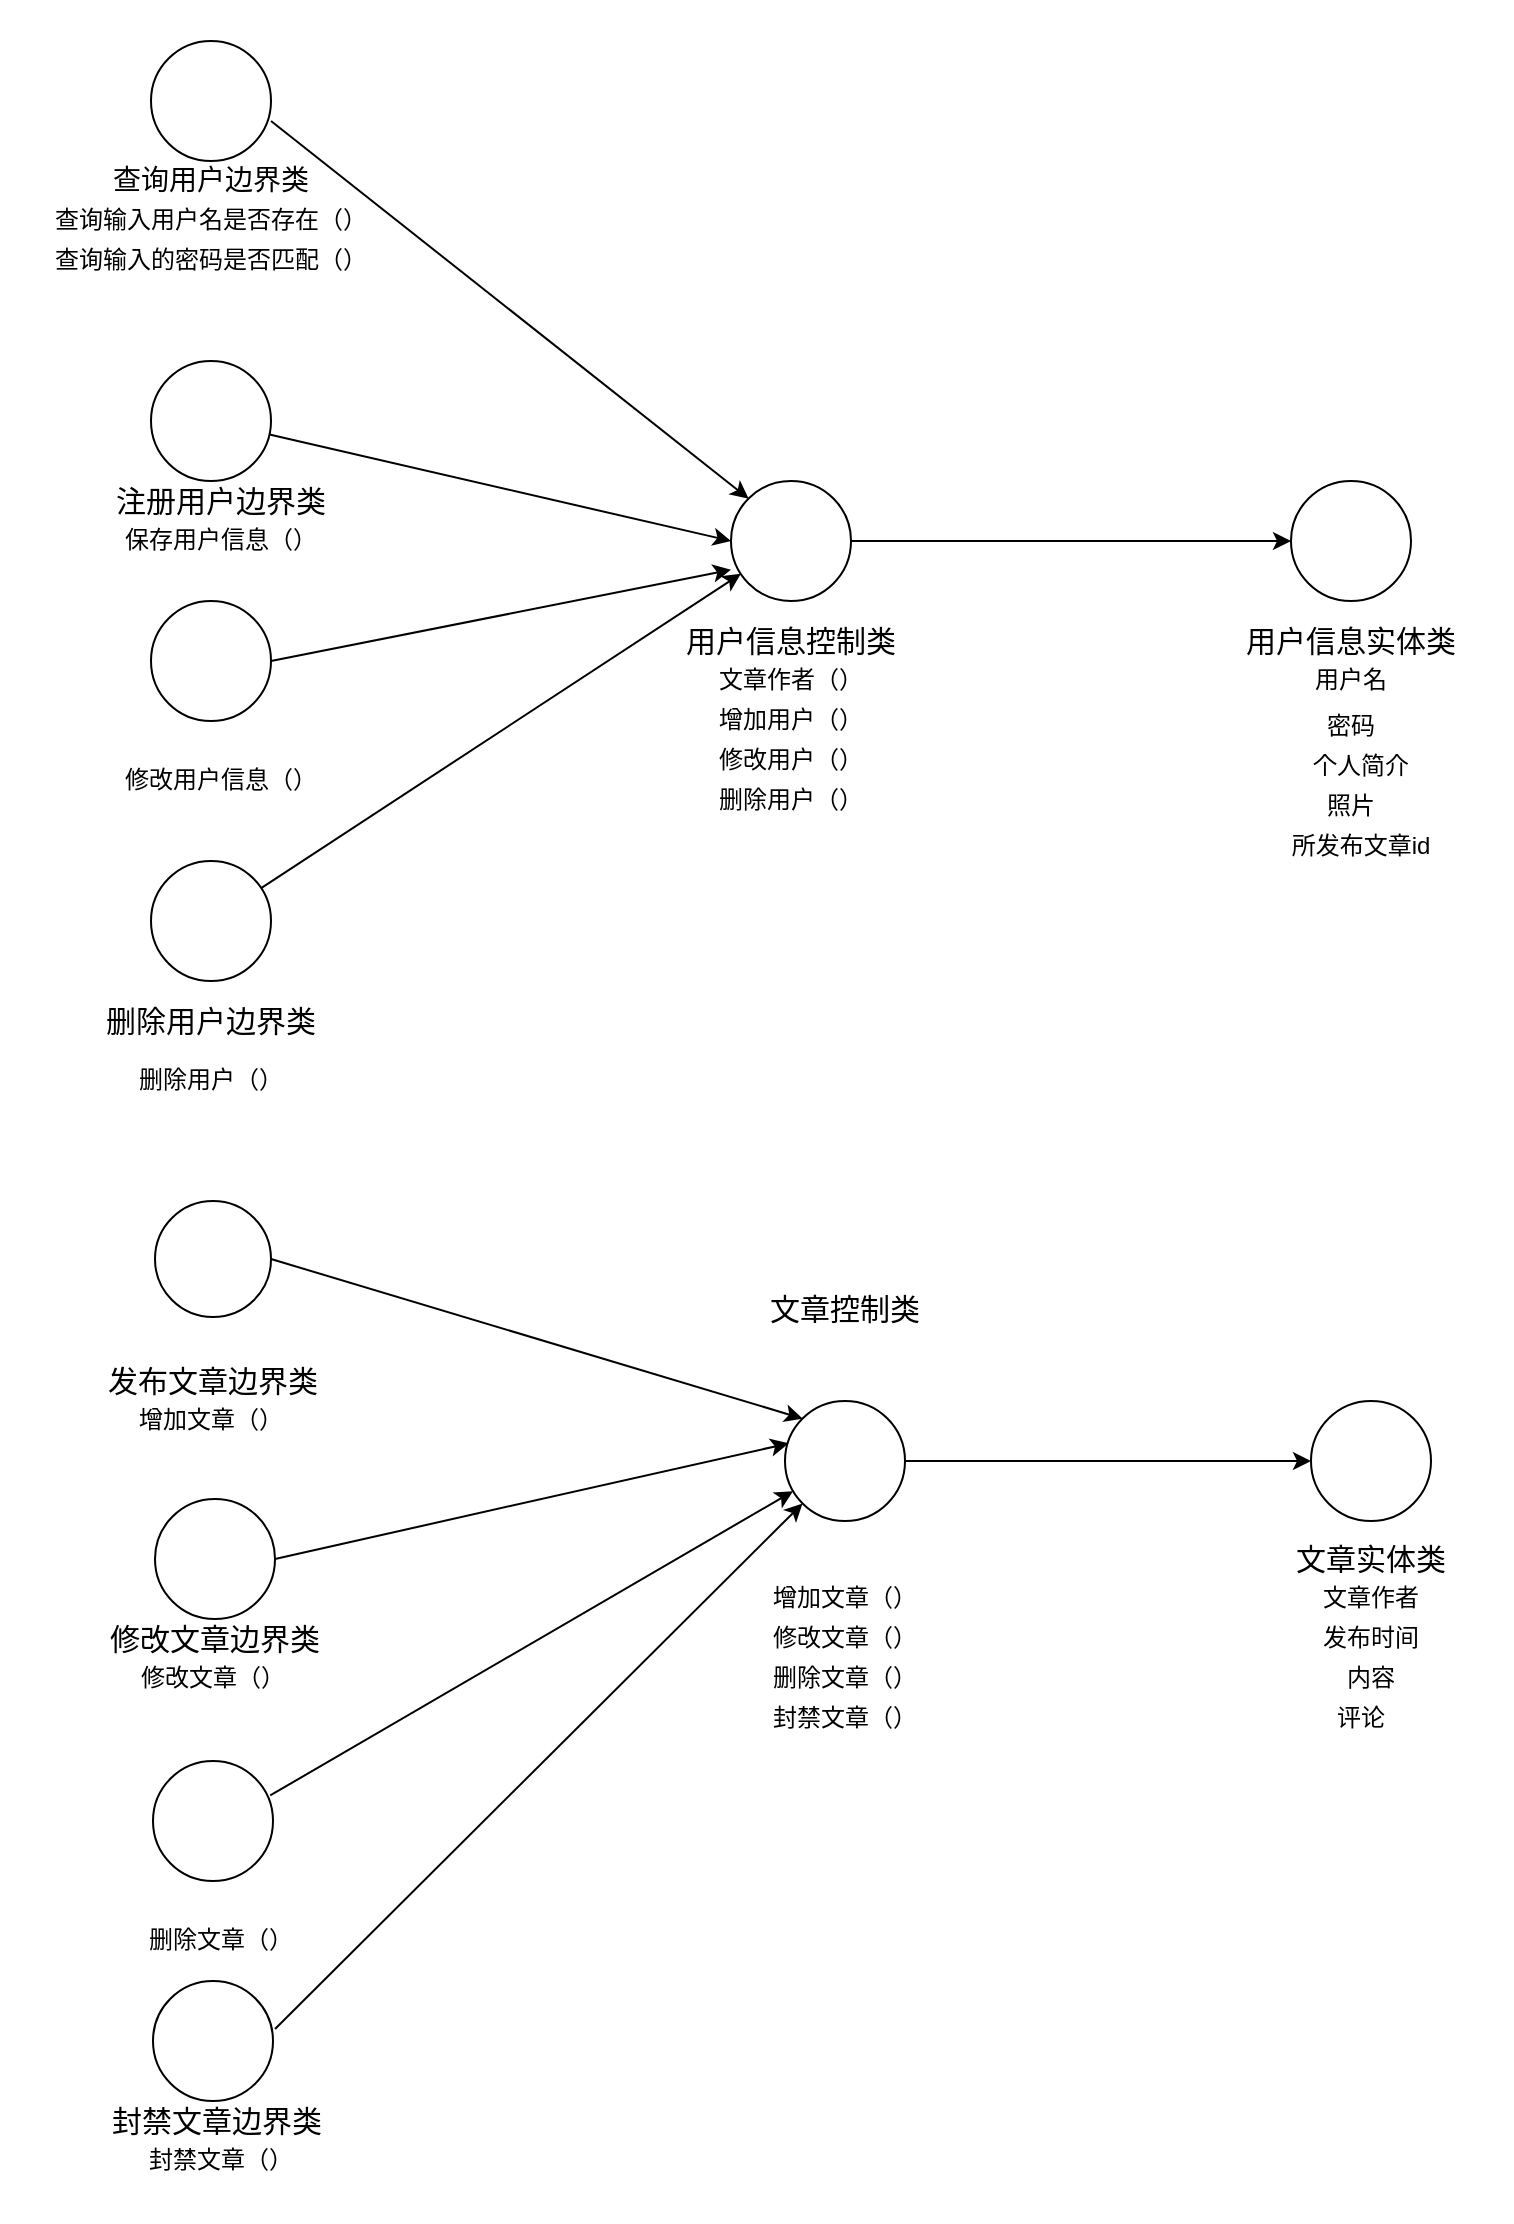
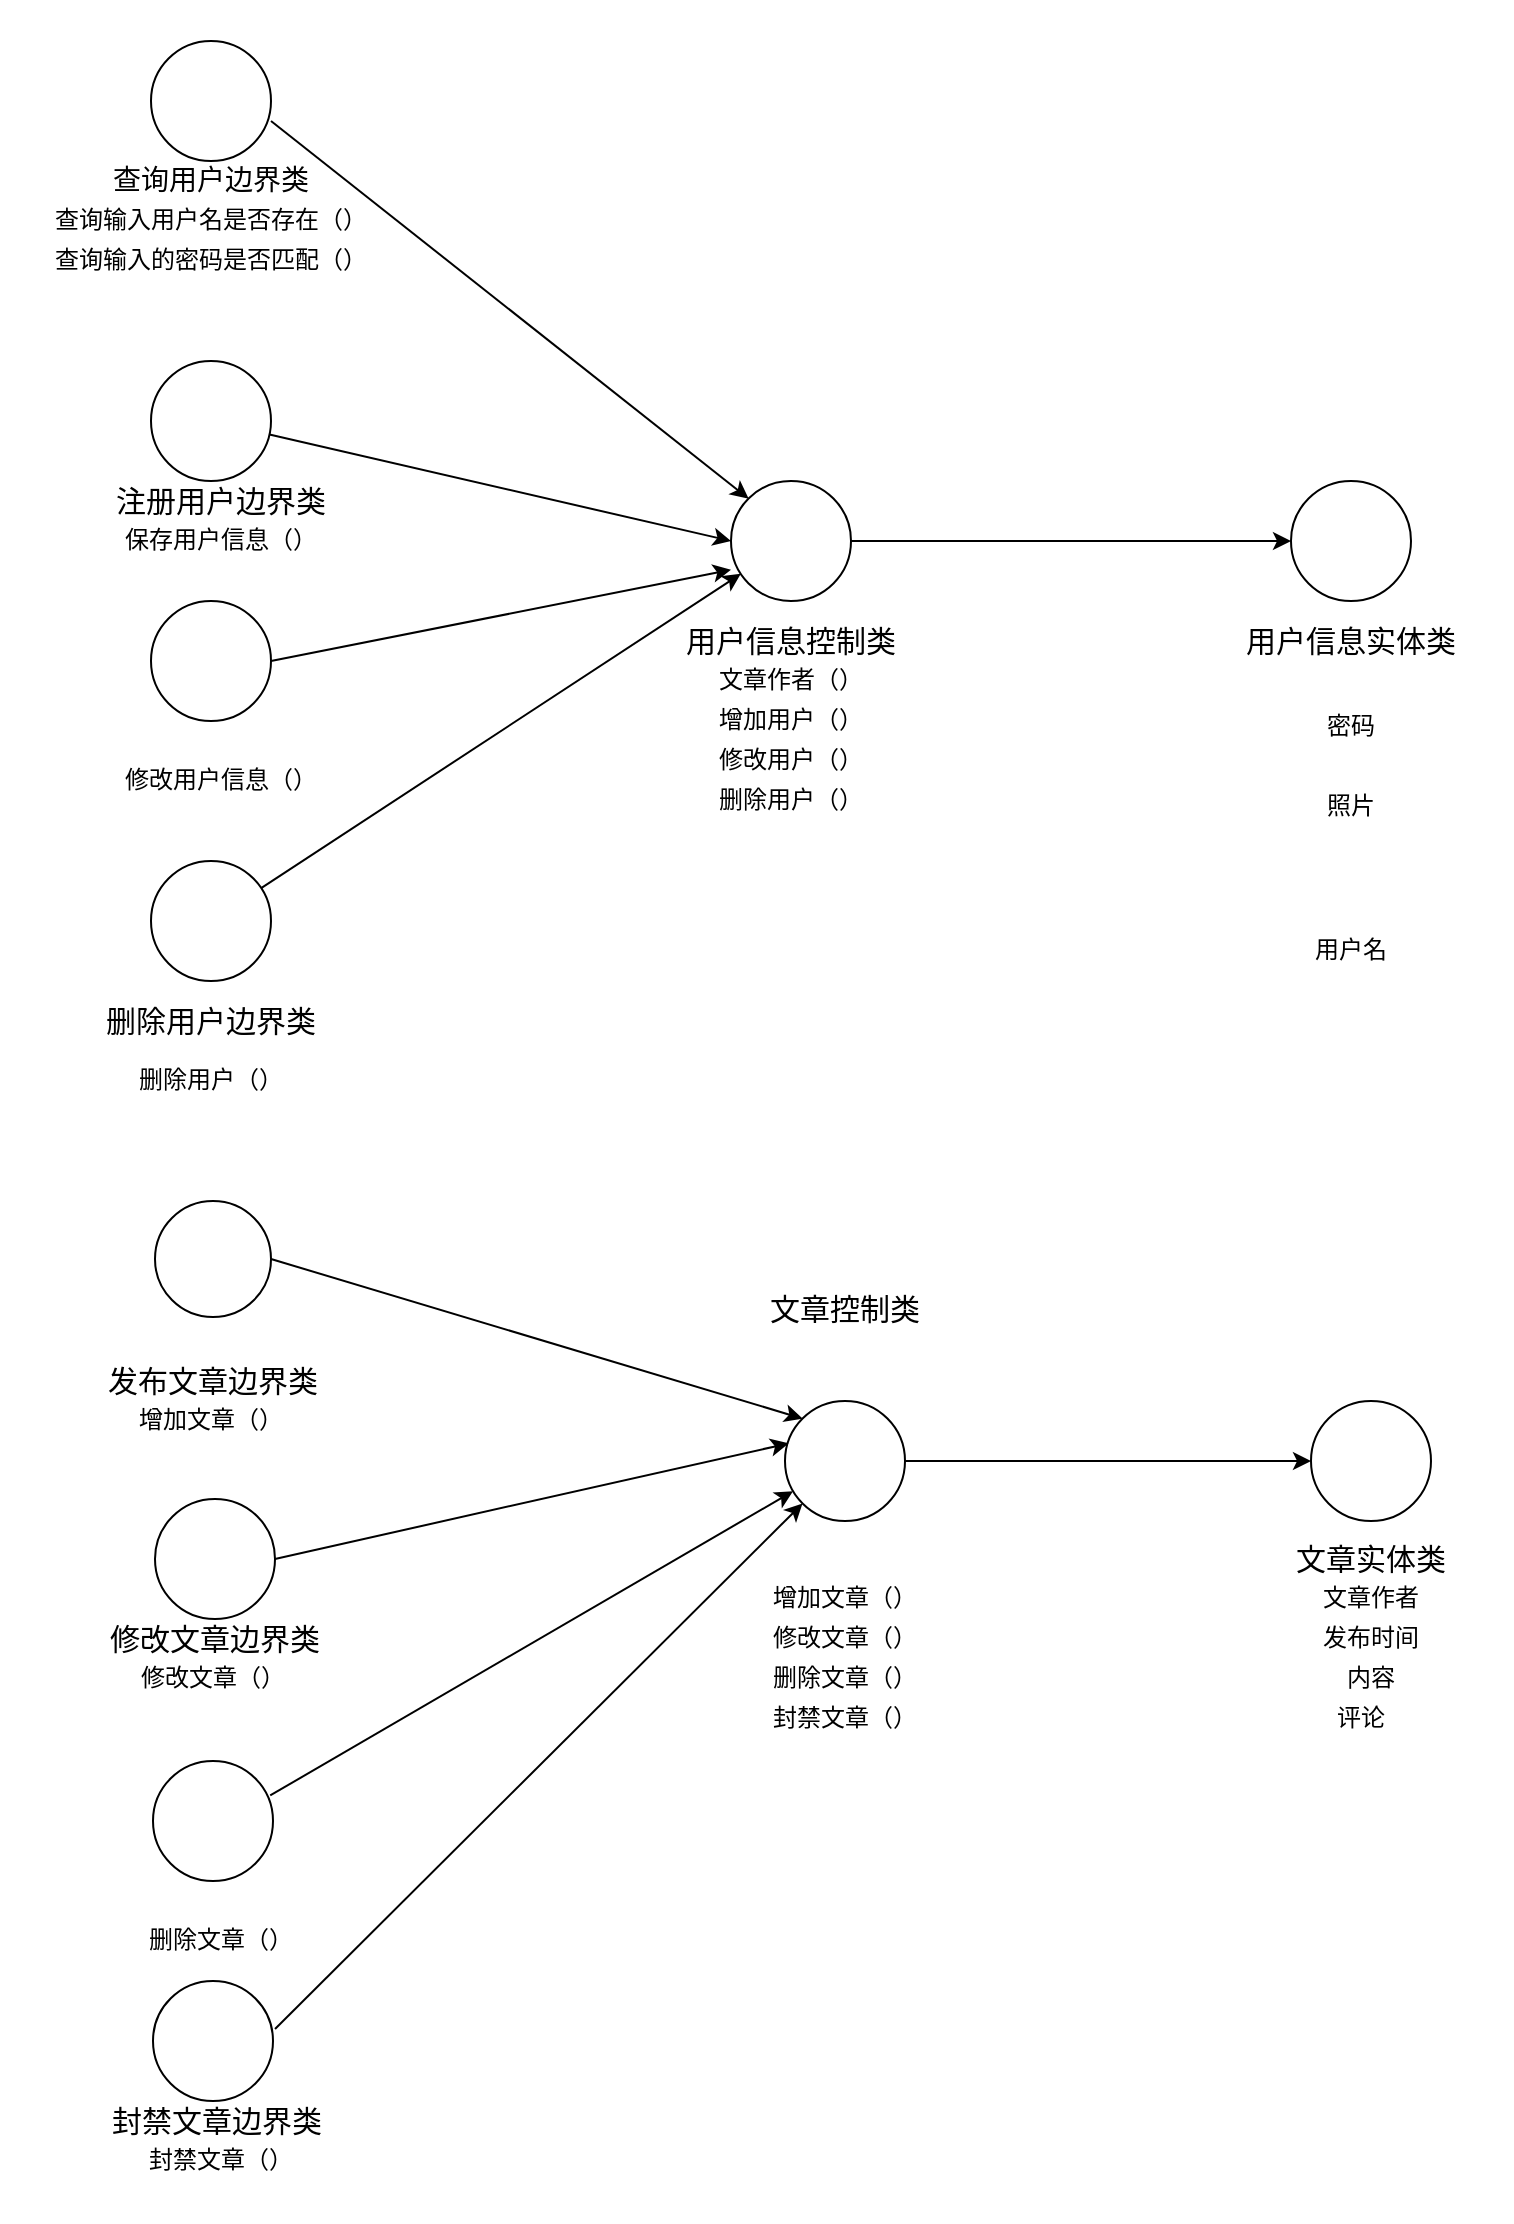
- <mxCell id="22" value="用户名" style="text;html=1;align=center;verticalAlign=middle;resizable=0;points=[];autosize=1;" vertex="1" parent="1"><mxGeometry x="650" y="330" width="50" height="20" as="geometry" /></mxCell>
+ <mxCell id="22" value="用户名" style="text;html=1;align=center;verticalAlign=middle;resizable=0;points=[];autosize=1;" vertex="1" parent="1"><mxGeometry x="650" y="465" width="50" height="20" as="geometry" /></mxCell>
- <mxCell id="24" value="个人简介" style="text;html=1;align=center;verticalAlign=middle;resizable=0;points=[];autosize=1;" vertex="1" parent="1"><mxGeometry x="650" y="373" width="60" height="20" as="geometry" /></mxCell>
- <mxCell id="26" value="所发布文章id" style="text;html=1;align=center;verticalAlign=middle;resizable=0;points=[];autosize=1;" vertex="1" parent="1"><mxGeometry x="635" y="413" width="90" height="20" as="geometry" /></mxCell>
